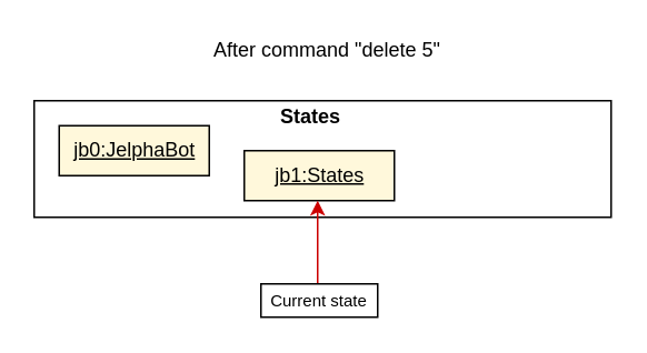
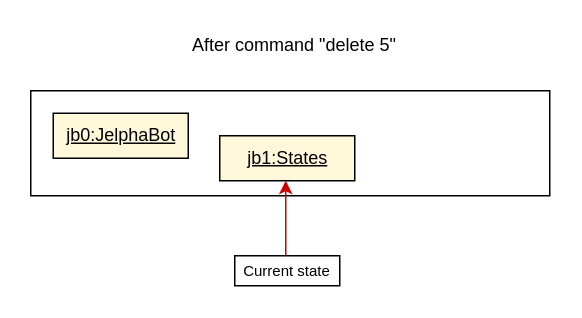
- <mxCell id="4" value="&lt;b&gt;States&lt;/b&gt;" style="text;html=1;strokeColor=none;fillColor=none;align=center;verticalAlign=middle;whiteSpace=wrap;rounded=0;" vertex="1" parent="1"><mxGeometry x="166" y="60" width="40" height="20" as="geometry" /></mxCell>
